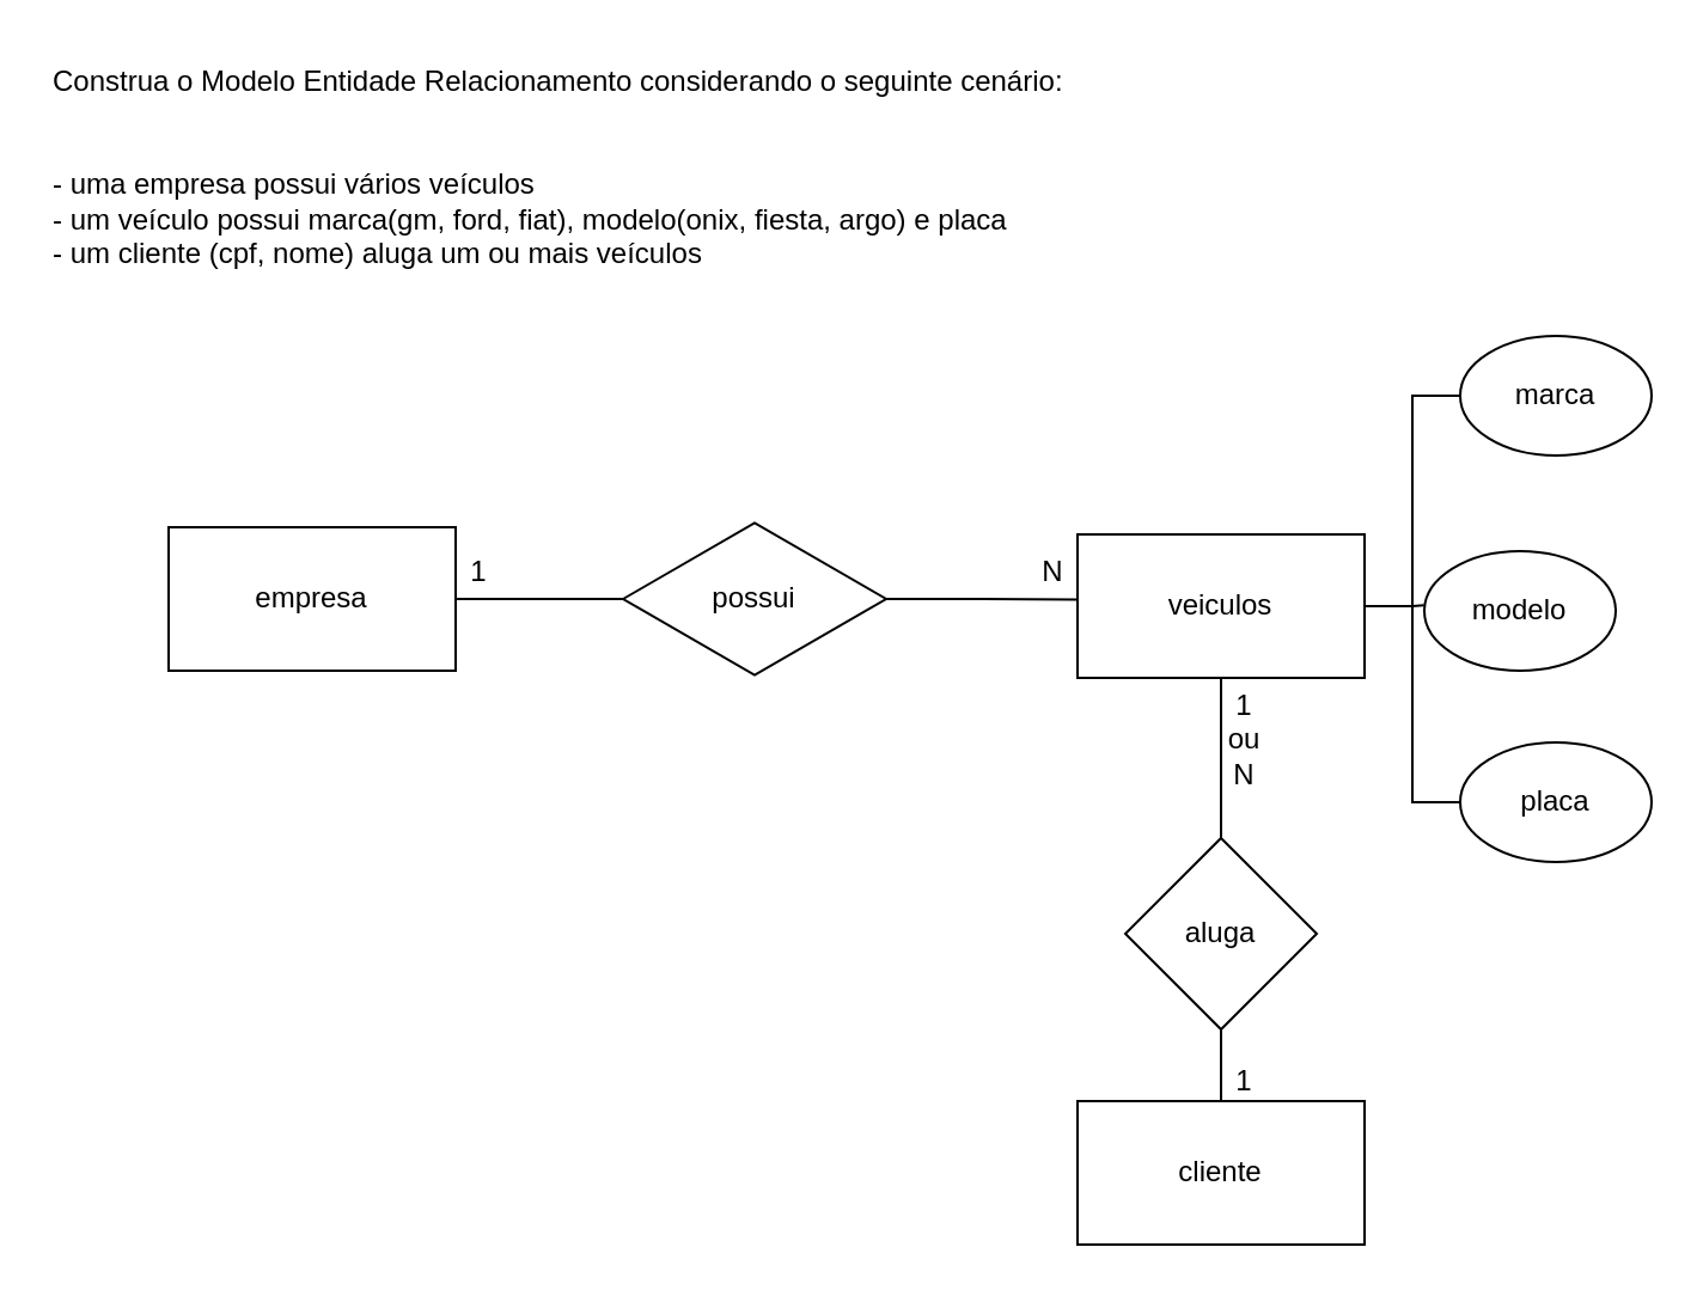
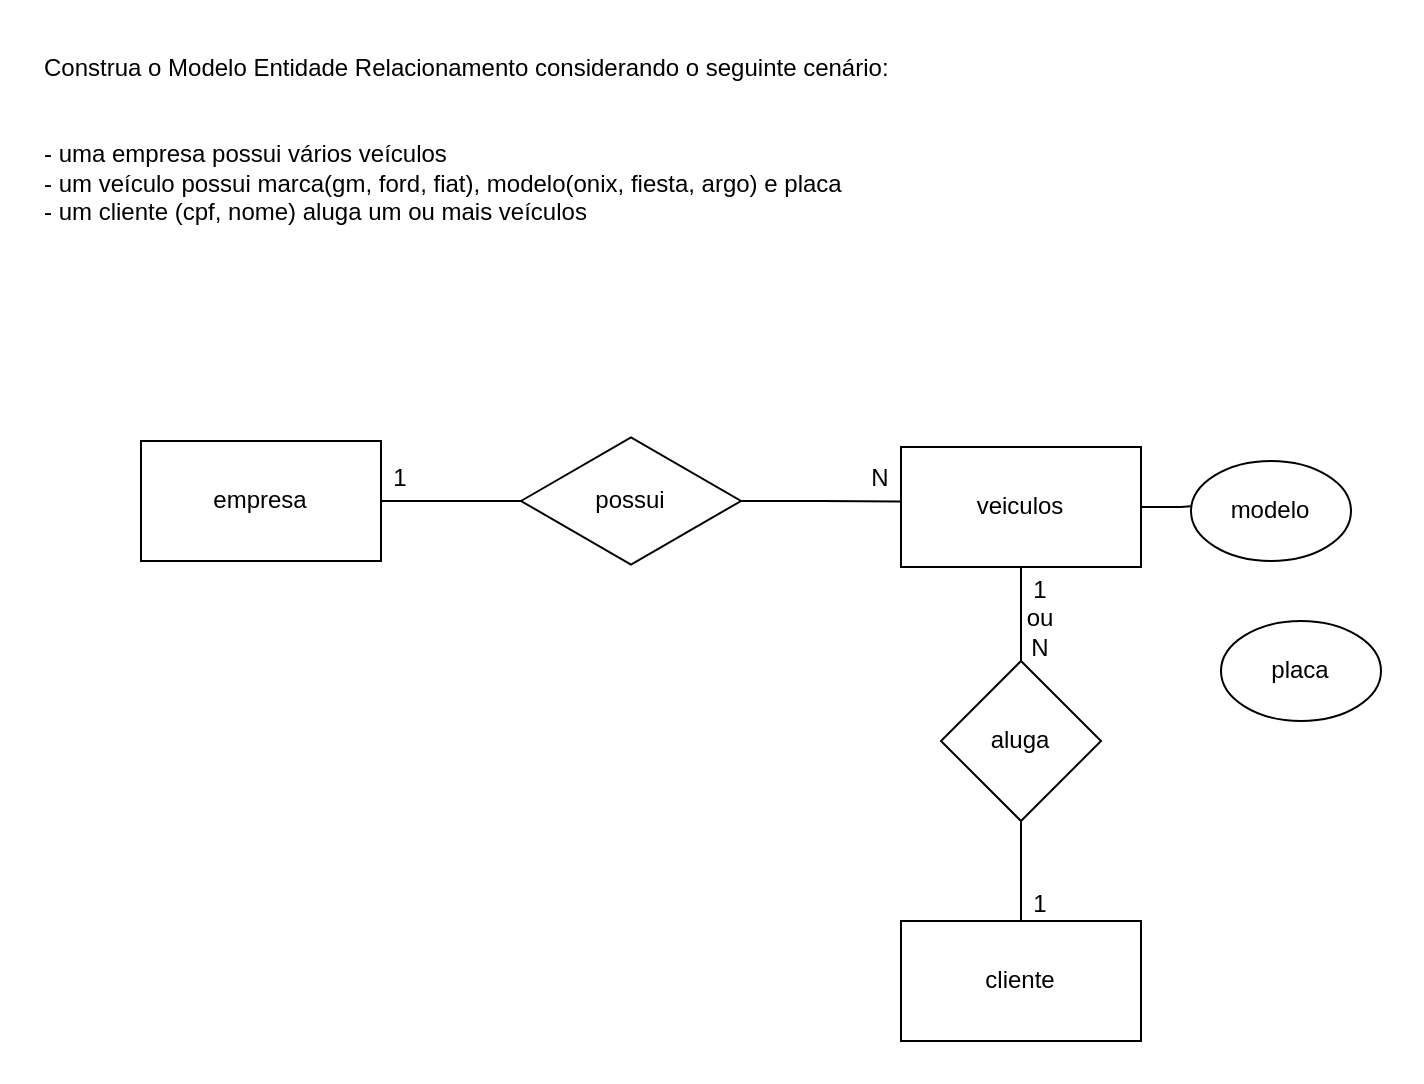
- <mxCell id="10" value="marca" style="ellipse;whiteSpace=wrap;html=1;" parent="1" vertex="1"><mxGeometry x="610" y="140" width="80" height="50" as="geometry" /></mxCell>
- <mxCell id="7" style="edgeStyle=orthogonalEdgeStyle;rounded=0;orthogonalLoop=1;jettySize=auto;html=1;entryX=0;entryY=0.5;entryDx=0;entryDy=0;endArrow=none;endFill=0;" parent="1" source="9" target="10" edge="1"><mxGeometry relative="1" as="geometry" /></mxCell>
- <mxCell id="8" style="edgeStyle=orthogonalEdgeStyle;rounded=0;orthogonalLoop=1;jettySize=auto;html=1;entryX=0;entryY=0.5;entryDx=0;entryDy=0;endArrow=none;endFill=0;" parent="1" source="9" target="12" edge="1"><mxGeometry relative="1" as="geometry" /></mxCell>
- <mxCell id="16" value="aluga" style="rhombus;whiteSpace=wrap;html=1;" parent="1" vertex="1"><mxGeometry x="470" y="350" width="80" height="80" as="geometry" /></mxCell>
+ <mxCell id="16" value="aluga" style="rhombus;whiteSpace=wrap;html=1;" parent="1" vertex="1"><mxGeometry x="470" y="330" width="80" height="80" as="geometry" /></mxCell>
